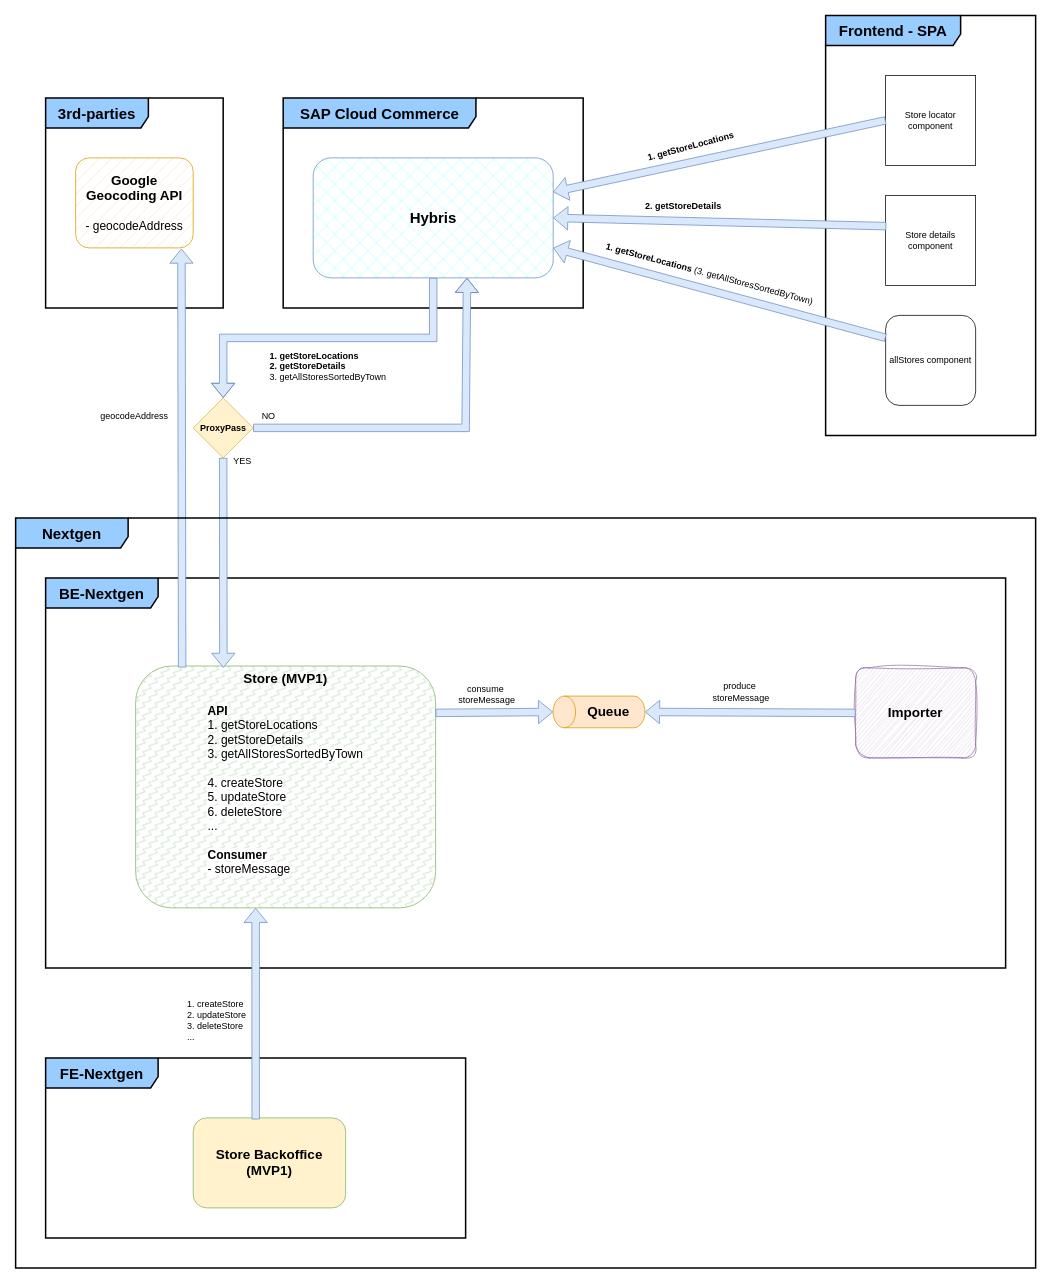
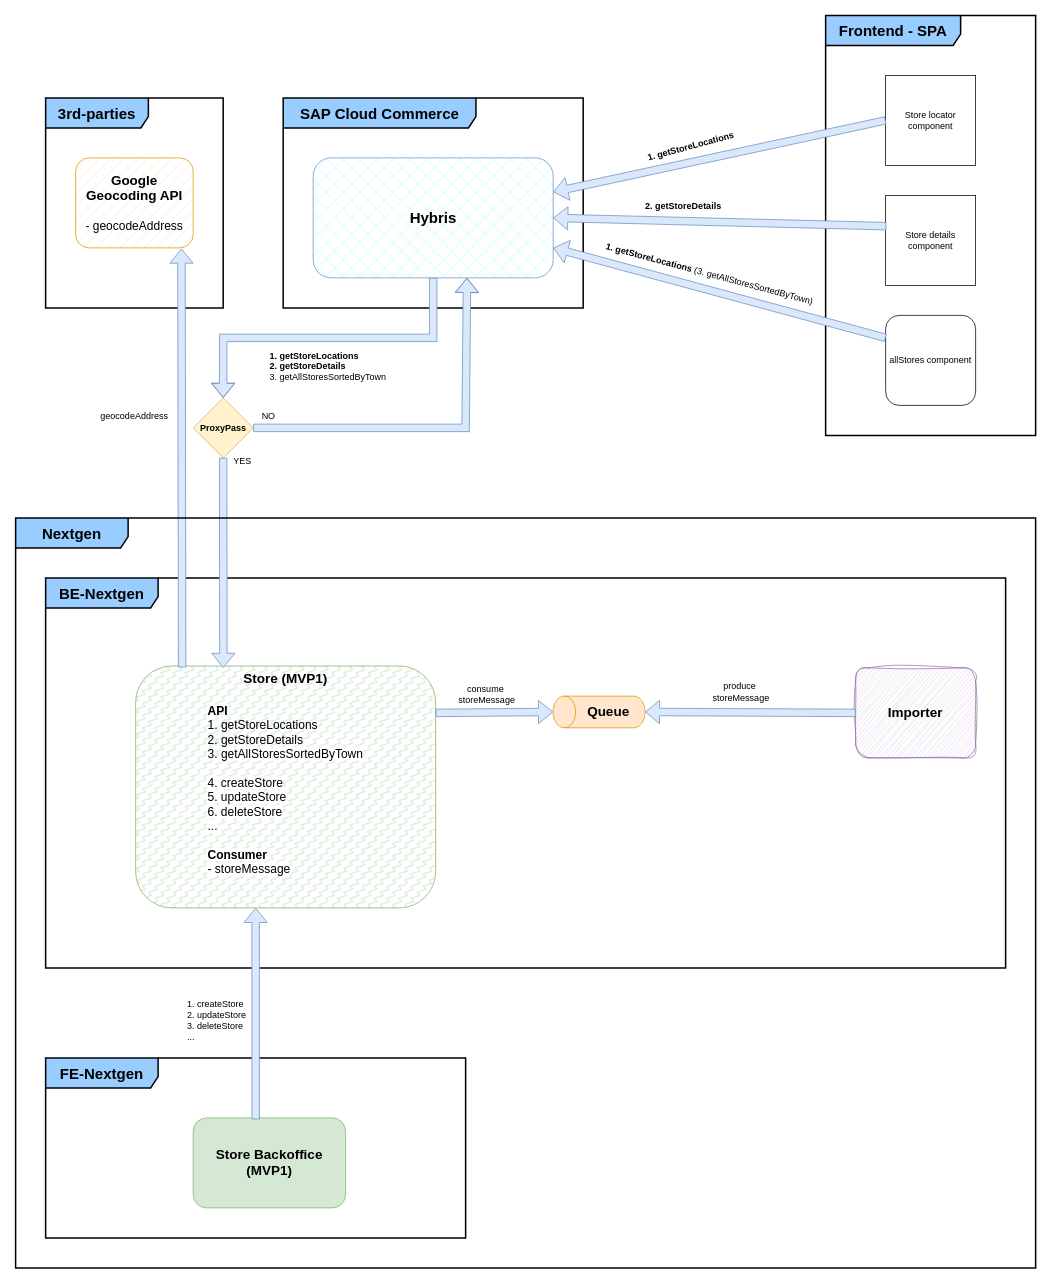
- <mxCell id="36" value="&lt;span style=&quot;font-size: 18px; font-weight: 700; text-align: left;&quot;&gt;Store Backoffice (MVP1)&lt;/span&gt;" style="rounded=1;whiteSpace=wrap;html=1;fillColor=#fff2cc;strokeColor=#82b366;" vertex="1" parent="1"><mxGeometry x="256.75" y="1490" width="203.25" height="120" as="geometry" /></mxCell>
+ <mxCell id="36" value="&lt;span style=&quot;font-size: 18px; font-weight: 700; text-align: left;&quot;&gt;Store Backoffice (MVP1)&lt;/span&gt;" style="rounded=1;whiteSpace=wrap;html=1;fillColor=#d5e8d4;strokeColor=#82b366;" vertex="1" parent="1"><mxGeometry x="256.75" y="1490" width="203.25" height="120" as="geometry" /></mxCell>
